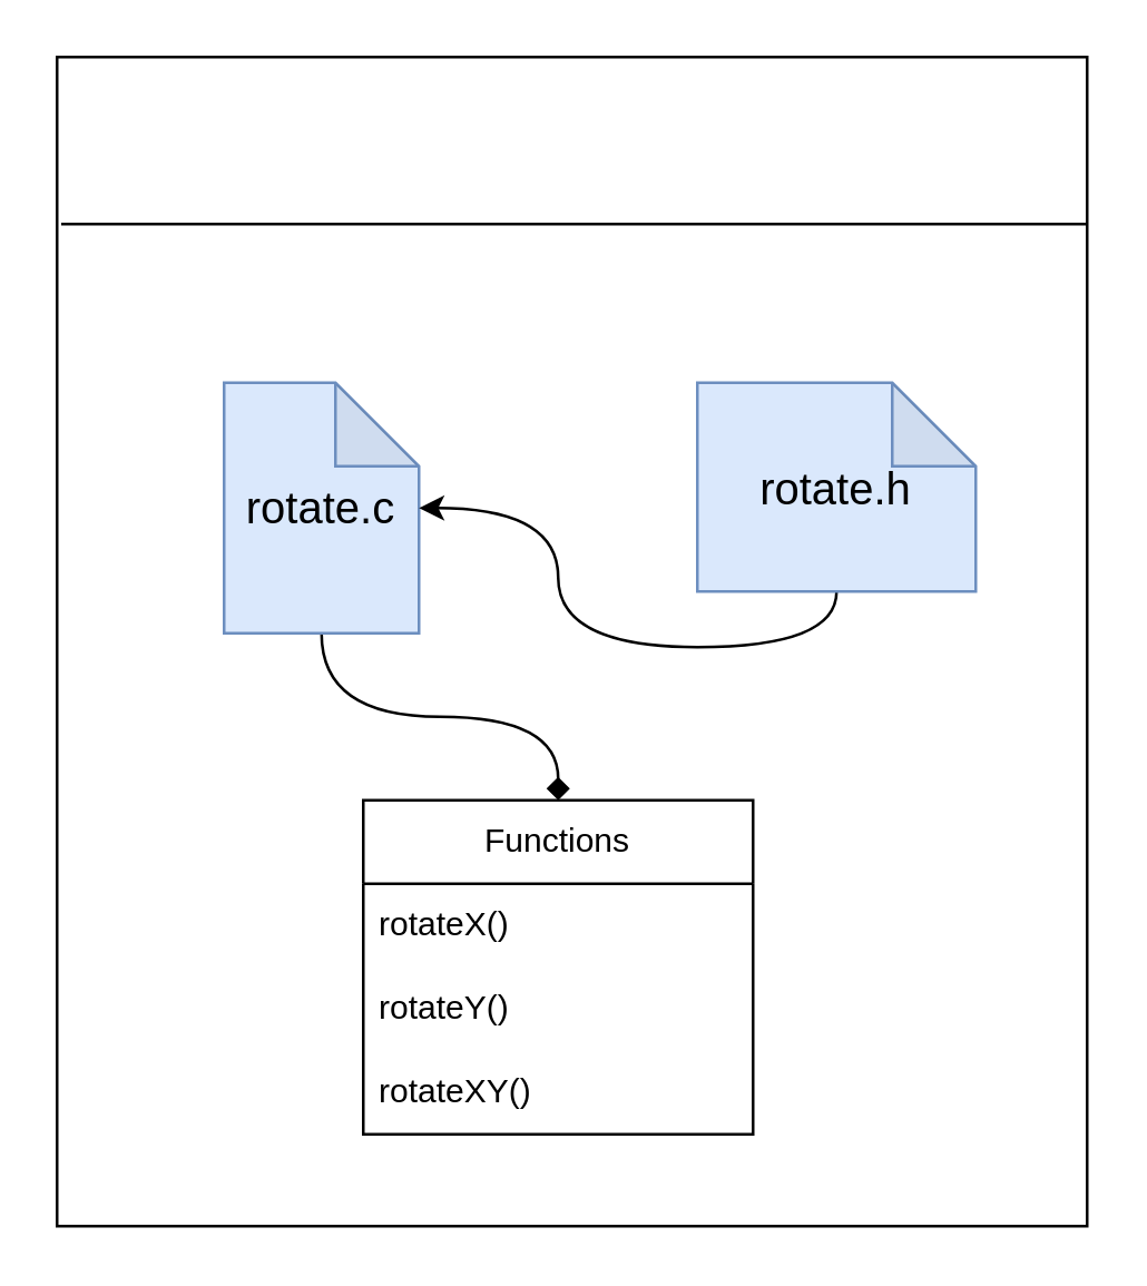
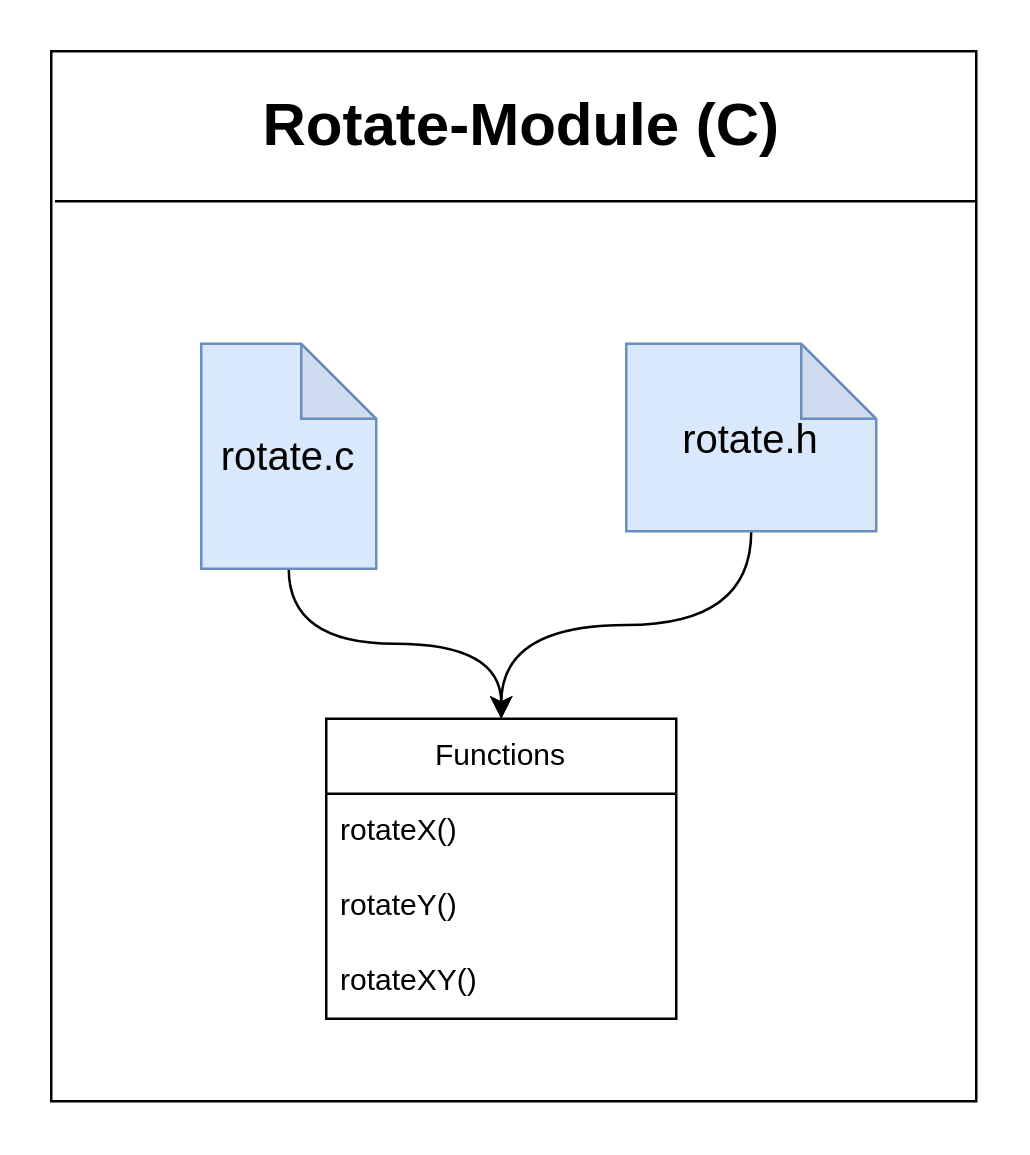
+ <mxCell id="8" value="&lt;h1&gt;Rotate-Module (C)&lt;/h1&gt;" style="text;html=1;strokeColor=none;fillColor=none;spacing=5;spacingTop=-20;whiteSpace=wrap;overflow=hidden;rounded=0;" vertex="1" parent="1"><mxGeometry x="100" y="30" width="240" height="40" as="geometry" /></mxCell>
- <mxCell id="4" style="edgeStyle=orthogonalEdgeStyle;rounded=0;orthogonalLoop=1;jettySize=auto;html=1;exitX=0.5;exitY=1;exitDx=0;exitDy=0;exitPerimeter=0;curved=1;" edge="1" parent="1" source="5" target="3"><mxGeometry relative="1" as="geometry" /></mxCell>
+ <mxCell id="4" style="edgeStyle=orthogonalEdgeStyle;rounded=0;orthogonalLoop=1;jettySize=auto;html=1;exitX=0.5;exitY=1;exitDx=0;exitDy=0;exitPerimeter=0;entryX=0.5;entryY=0;entryDx=0;entryDy=0;curved=1;" edge="1" parent="1" source="5" target="10"><mxGeometry relative="1" as="geometry" /></mxCell>
- <mxCell id="2" style="edgeStyle=orthogonalEdgeStyle;rounded=0;orthogonalLoop=1;jettySize=auto;html=1;exitX=0.5;exitY=1;exitDx=0;exitDy=0;exitPerimeter=0;entryX=0.5;entryY=0;entryDx=0;entryDy=0;curved=1;endArrow=diamond;" edge="1" parent="1" source="3" target="10"><mxGeometry relative="1" as="geometry" /></mxCell>
+ <mxCell id="2" style="edgeStyle=orthogonalEdgeStyle;rounded=0;orthogonalLoop=1;jettySize=auto;html=1;exitX=0.5;exitY=1;exitDx=0;exitDy=0;exitPerimeter=0;entryX=0.5;entryY=0;entryDx=0;entryDy=0;curved=1;" edge="1" parent="1" source="3" target="10"><mxGeometry relative="1" as="geometry" /></mxCell>
